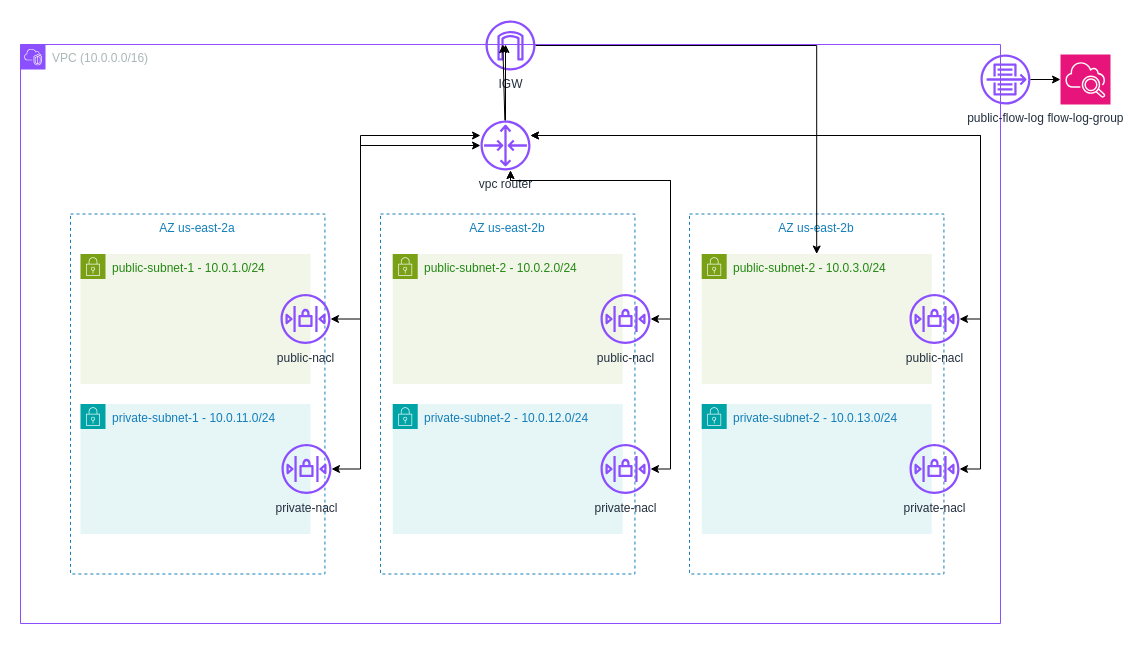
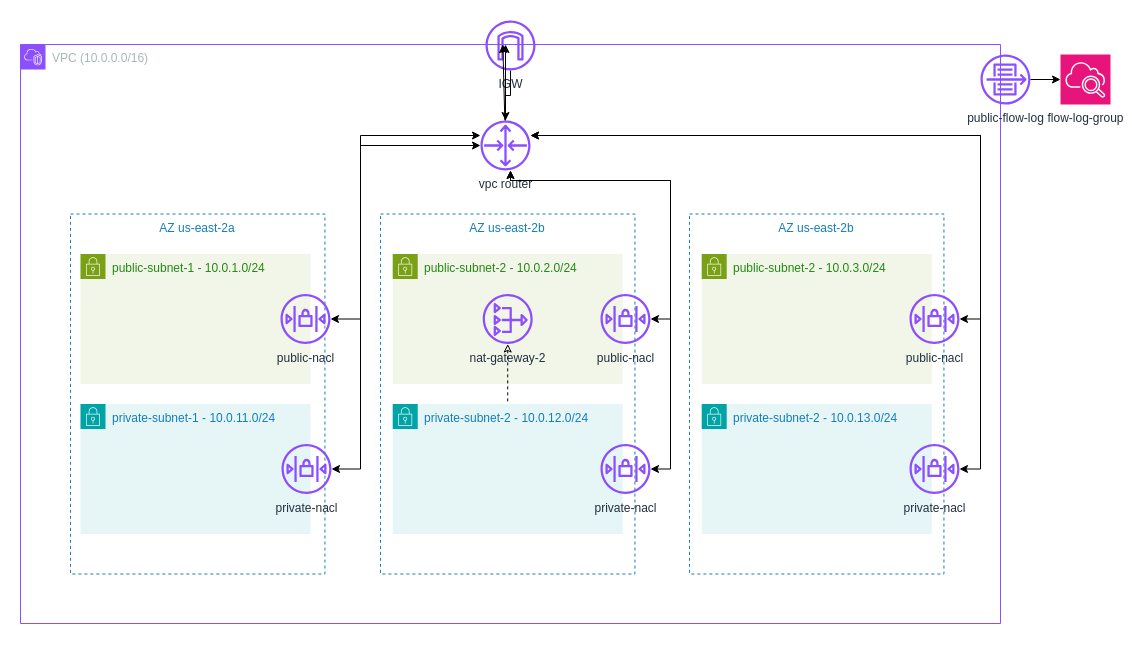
- <mxCell id="14" style="edgeStyle=orthogonalEdgeStyle;rounded=0;orthogonalLoop=1;jettySize=auto;html=1;" parent="1" source="15" target="28" edge="1"><mxGeometry relative="1" as="geometry" /></mxCell>
+ <mxCell id="14" style="edgeStyle=orthogonalEdgeStyle;rounded=0;orthogonalLoop=1;jettySize=auto;html=1;" parent="1" source="15" target="18" edge="1"><mxGeometry relative="1" as="geometry" /></mxCell>
+ <mxCell id="8" value="nat-gateway-2" style="sketch=0;outlineConnect=0;fontColor=#232F3E;gradientColor=none;fillColor=#8C4FFF;strokeColor=none;dashed=0;verticalLabelPosition=bottom;verticalAlign=top;align=center;html=1;fontSize=12;fontStyle=0;aspect=fixed;pointerEvents=1;shape=mxgraph.aws4.nat_gateway;container=0;" parent="6" vertex="1"><mxGeometry x="90.004" y="40" width="50" height="50" as="geometry" /></mxCell>
+ <mxCell id="12" style="edgeStyle=orthogonalEdgeStyle;rounded=0;orthogonalLoop=1;jettySize=auto;html=1;dashed=1;startArrow=classic;startFill=0;endArrow=none;" parent="4" source="8" target="10" edge="1"><mxGeometry relative="1" as="geometry" /></mxCell>
